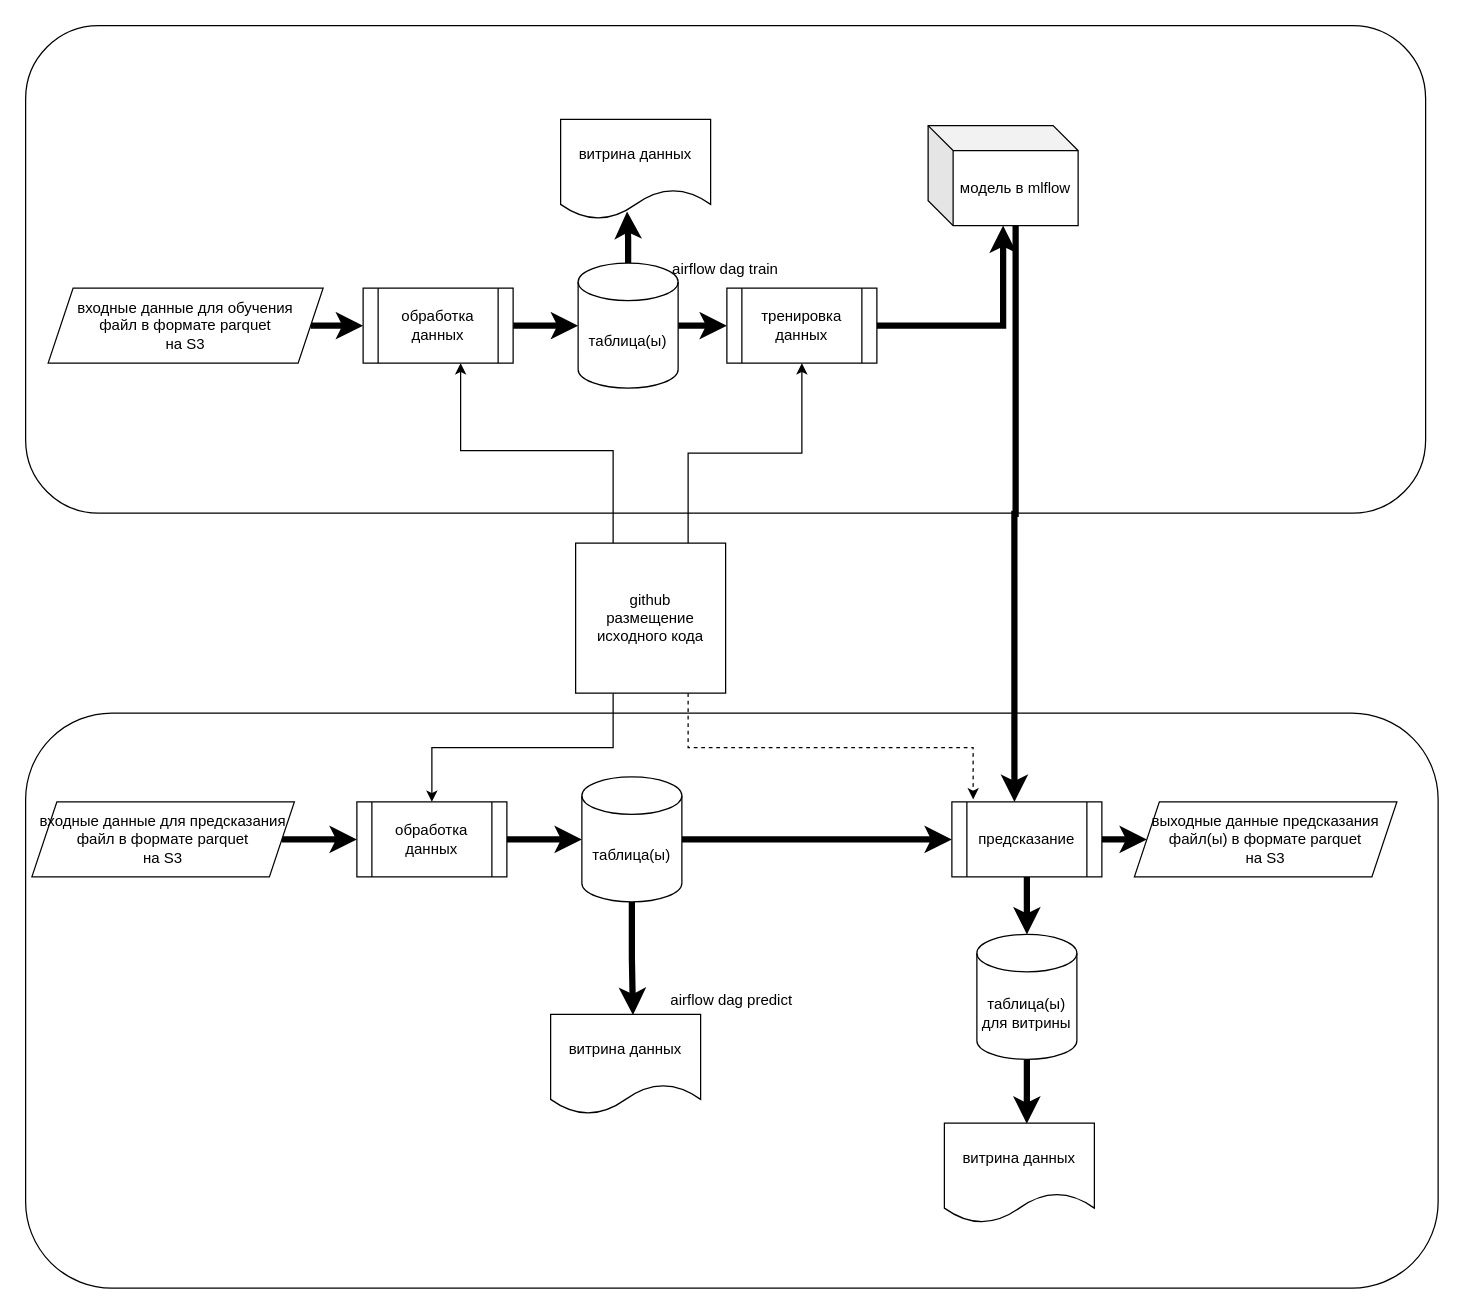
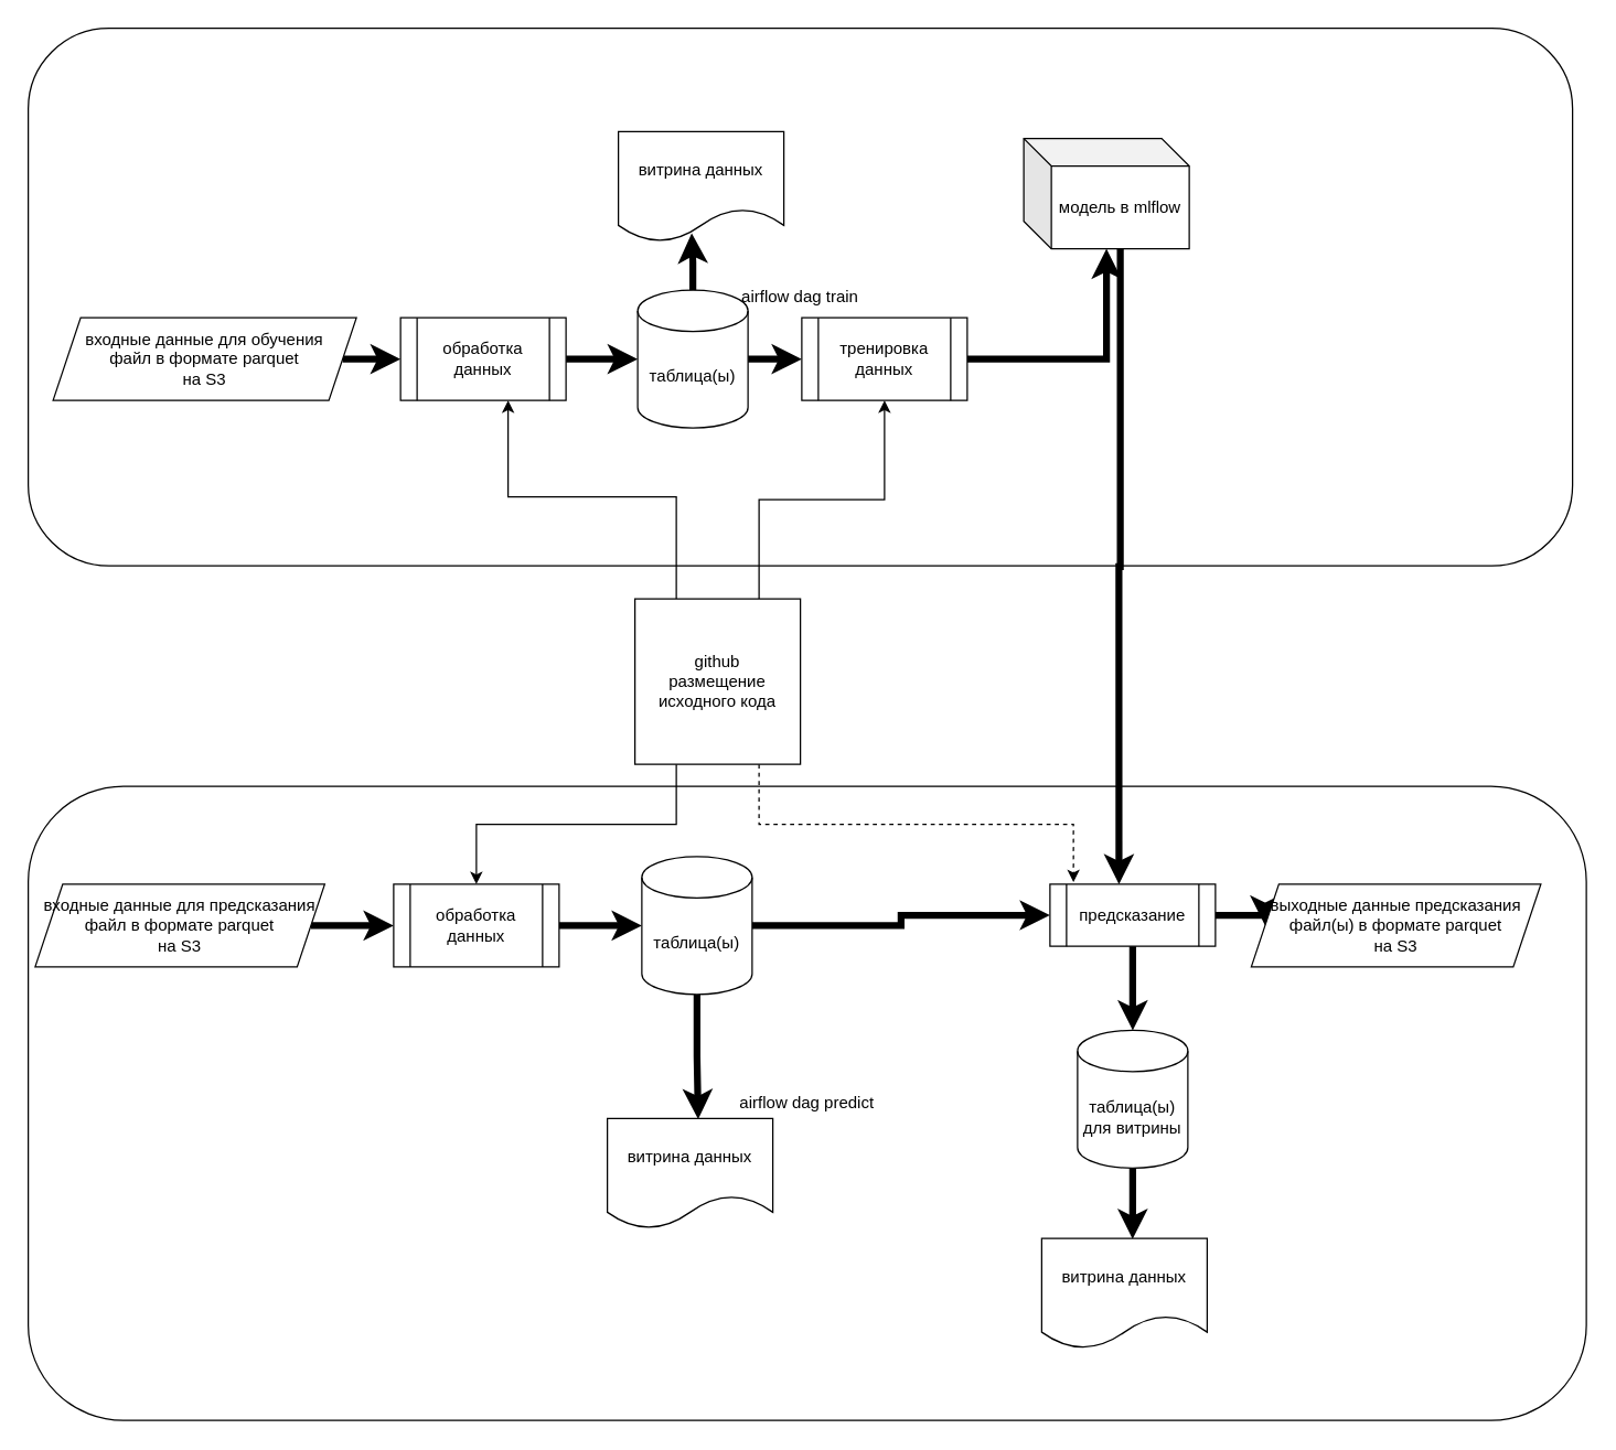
- <mxCell id="26" value="предсказание" style="shape=process;whiteSpace=wrap;html=1;backgroundOutline=1;" vertex="1" parent="1"><mxGeometry x="761" y="641" width="120" height="60" as="geometry" /></mxCell>
+ <mxCell id="26" value="предсказание" style="shape=process;whiteSpace=wrap;html=1;backgroundOutline=1;" vertex="1" parent="1"><mxGeometry x="761" y="641" width="120" height="45" as="geometry" /></mxCell>
